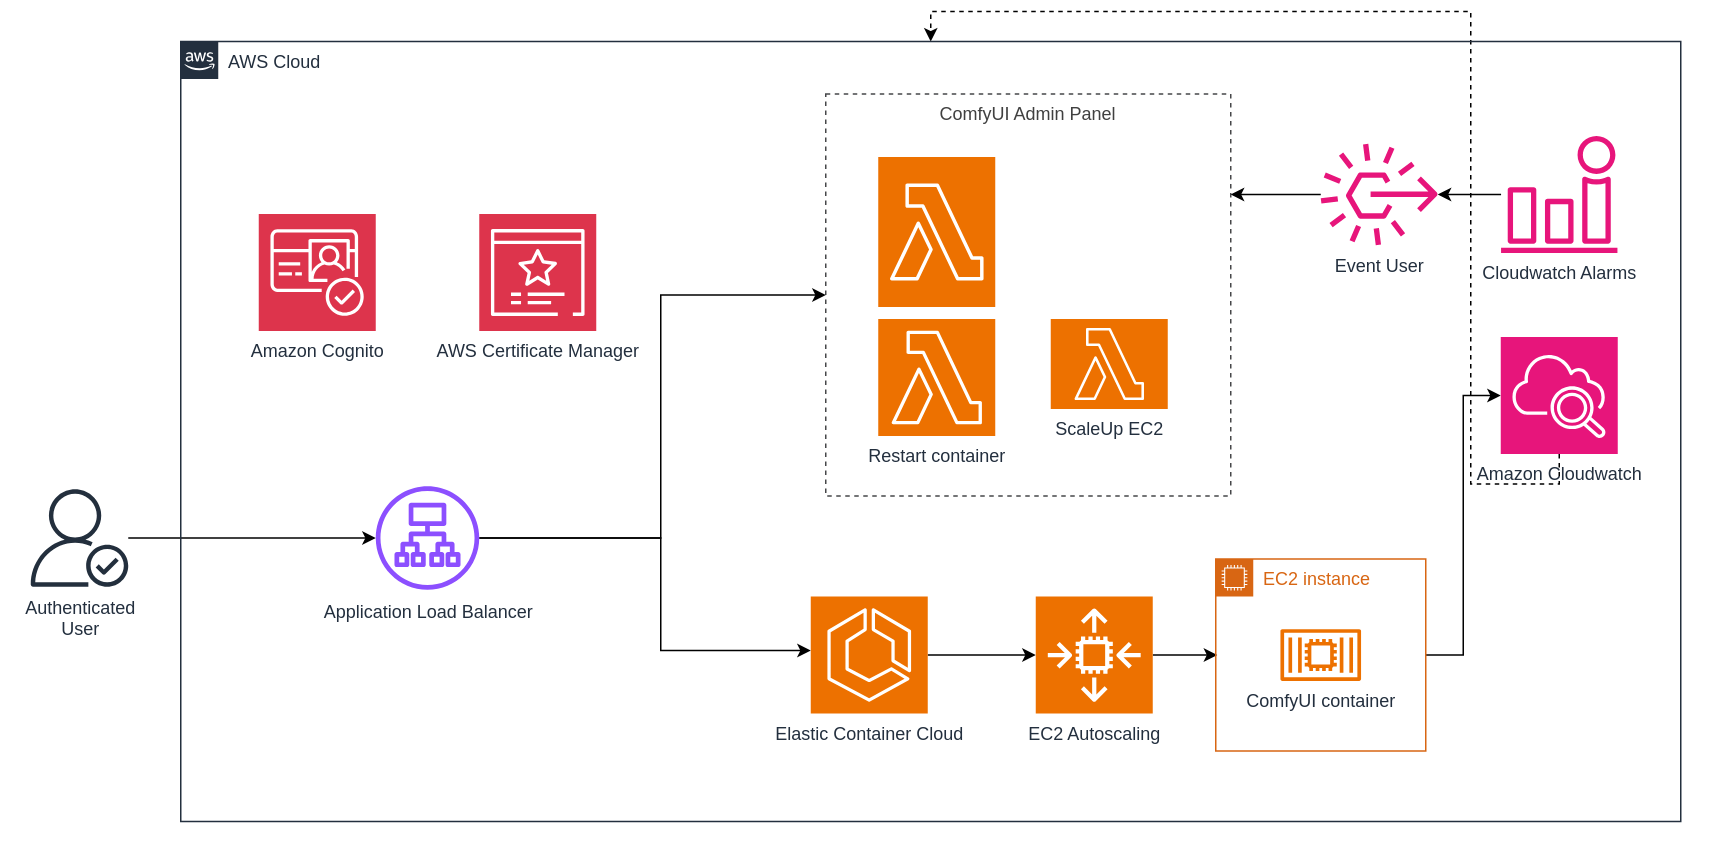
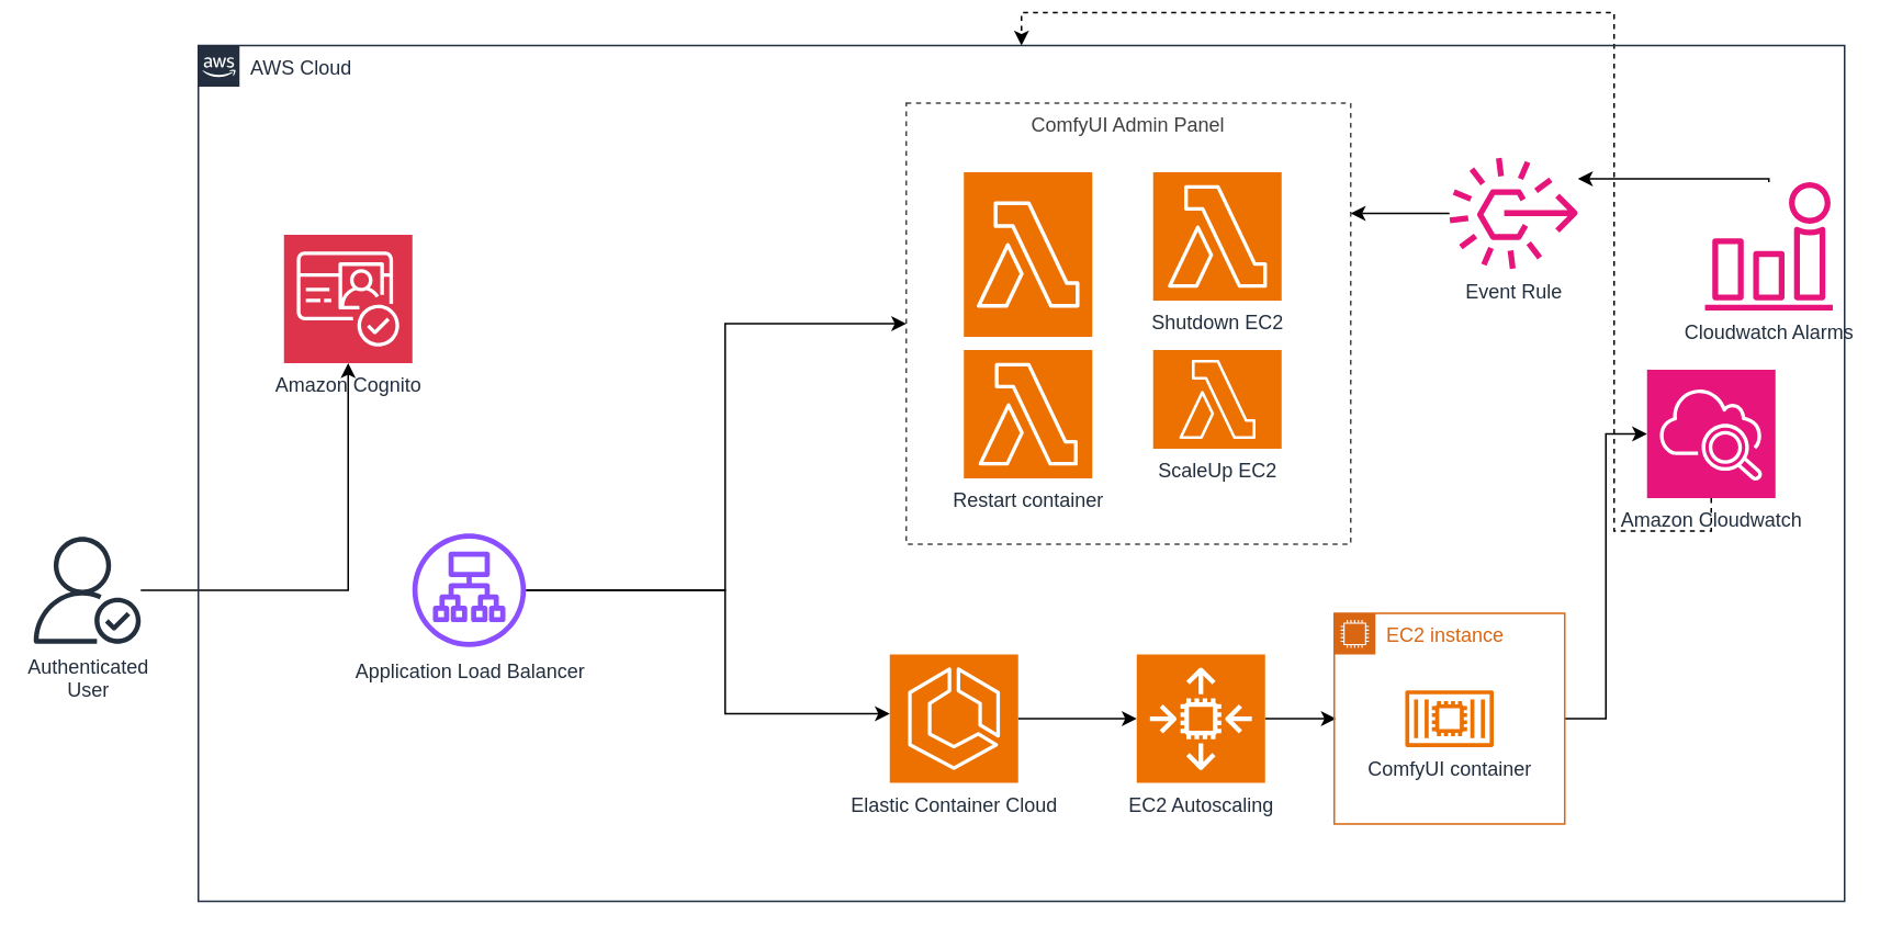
- <mxCell id="22" value="Cloudwatch Alarms" style="sketch=0;outlineConnect=0;fontColor=#232F3E;gradientColor=none;fillColor=#E7157B;strokeColor=none;dashed=0;verticalLabelPosition=bottom;verticalAlign=top;align=center;html=1;fontSize=12;fontStyle=0;aspect=fixed;pointerEvents=1;shape=mxgraph.aws4.alarm;labelBackgroundColor=none;spacingTop=0;" parent="1" vertex="1"><mxGeometry x="1000" y="83" width="78" height="78" as="geometry" /></mxCell>
+ <mxCell id="22" value="Cloudwatch Alarms" style="sketch=0;outlineConnect=0;fontColor=#232F3E;gradientColor=none;fillColor=#E7157B;strokeColor=none;dashed=0;verticalLabelPosition=bottom;verticalAlign=top;align=center;html=1;fontSize=12;fontStyle=0;aspect=fixed;pointerEvents=1;shape=mxgraph.aws4.alarm;labelBackgroundColor=none;spacingTop=0;" parent="1" vertex="1"><mxGeometry x="1035" y="103" width="78" height="78" as="geometry" /></mxCell>
+ <mxCell id="17" value="Shutdown EC2" style="sketch=0;outlineConnect=0;fontColor=#232F3E;fillColor=#ED7100;strokeColor=#ffffff;dashed=0;verticalLabelPosition=bottom;verticalAlign=top;align=center;html=1;fontSize=12;fontStyle=0;aspect=fixed;shape=mxgraph.aws4.resourceIcon;resIcon=mxgraph.aws4.lambda;points=[[0,0,0],[0.25,0,0],[0.5,0,0],[0.75,0,0],[1,0,0],[0,1,0],[0.25,1,0],[0.5,1,0],[0.75,1,0],[1,1,0],[0,0.25,0],[0,0.5,0],[0,0.75,0],[1,0.25,0],[1,0.5,0],[1,0.75,0]];" parent="1" vertex="1"><mxGeometry x="700" y="97" width="78" height="78" as="geometry" /></mxCell>
- <mxCell id="24" value="Event User" style="sketch=0;outlineConnect=0;fontColor=#232F3E;gradientColor=none;fillColor=#E7157B;strokeColor=none;dashed=0;verticalLabelPosition=bottom;verticalAlign=top;align=center;html=1;fontSize=12;fontStyle=0;aspect=fixed;pointerEvents=1;shape=mxgraph.aws4.rule_3;" parent="1" vertex="1"><mxGeometry x="880" y="88" width="78" height="68" as="geometry" /></mxCell>
+ <mxCell id="24" value="Event Rule" style="sketch=0;outlineConnect=0;fontColor=#232F3E;gradientColor=none;fillColor=#E7157B;strokeColor=none;dashed=0;verticalLabelPosition=bottom;verticalAlign=top;align=center;html=1;fontSize=12;fontStyle=0;aspect=fixed;pointerEvents=1;shape=mxgraph.aws4.rule_3;" parent="1" vertex="1"><mxGeometry x="880" y="88" width="78" height="68" as="geometry" /></mxCell>
- <mxCell id="27" value="AWS Certificate Manager" style="sketch=0;points=[[0,0,0],[0.25,0,0],[0.5,0,0],[0.75,0,0],[1,0,0],[0,1,0],[0.25,1,0],[0.5,1,0],[0.75,1,0],[1,1,0],[0,0.25,0],[0,0.5,0],[0,0.75,0],[1,0.25,0],[1,0.5,0],[1,0.75,0]];outlineConnect=0;fontColor=#232F3E;fillColor=#DD344C;strokeColor=#ffffff;dashed=0;verticalLabelPosition=bottom;verticalAlign=top;align=center;html=1;fontSize=12;fontStyle=0;aspect=fixed;shape=mxgraph.aws4.resourceIcon;resIcon=mxgraph.aws4.certificate_manager_3;" parent="1" vertex="1"><mxGeometry x="319" y="135" width="78" height="78" as="geometry" /></mxCell>
- <mxCell id="13" value="" style="edgeStyle=orthogonalEdgeStyle;rounded=0;orthogonalLoop=1;jettySize=auto;html=1;" parent="1" source="14" target="12" edge="1"><mxGeometry relative="1" as="geometry" /></mxCell>
+ <mxCell id="13" value="" style="edgeStyle=orthogonalEdgeStyle;rounded=0;orthogonalLoop=1;jettySize=auto;html=1;" parent="1" source="14" target="26" edge="1"><mxGeometry relative="1" as="geometry" /></mxCell>
